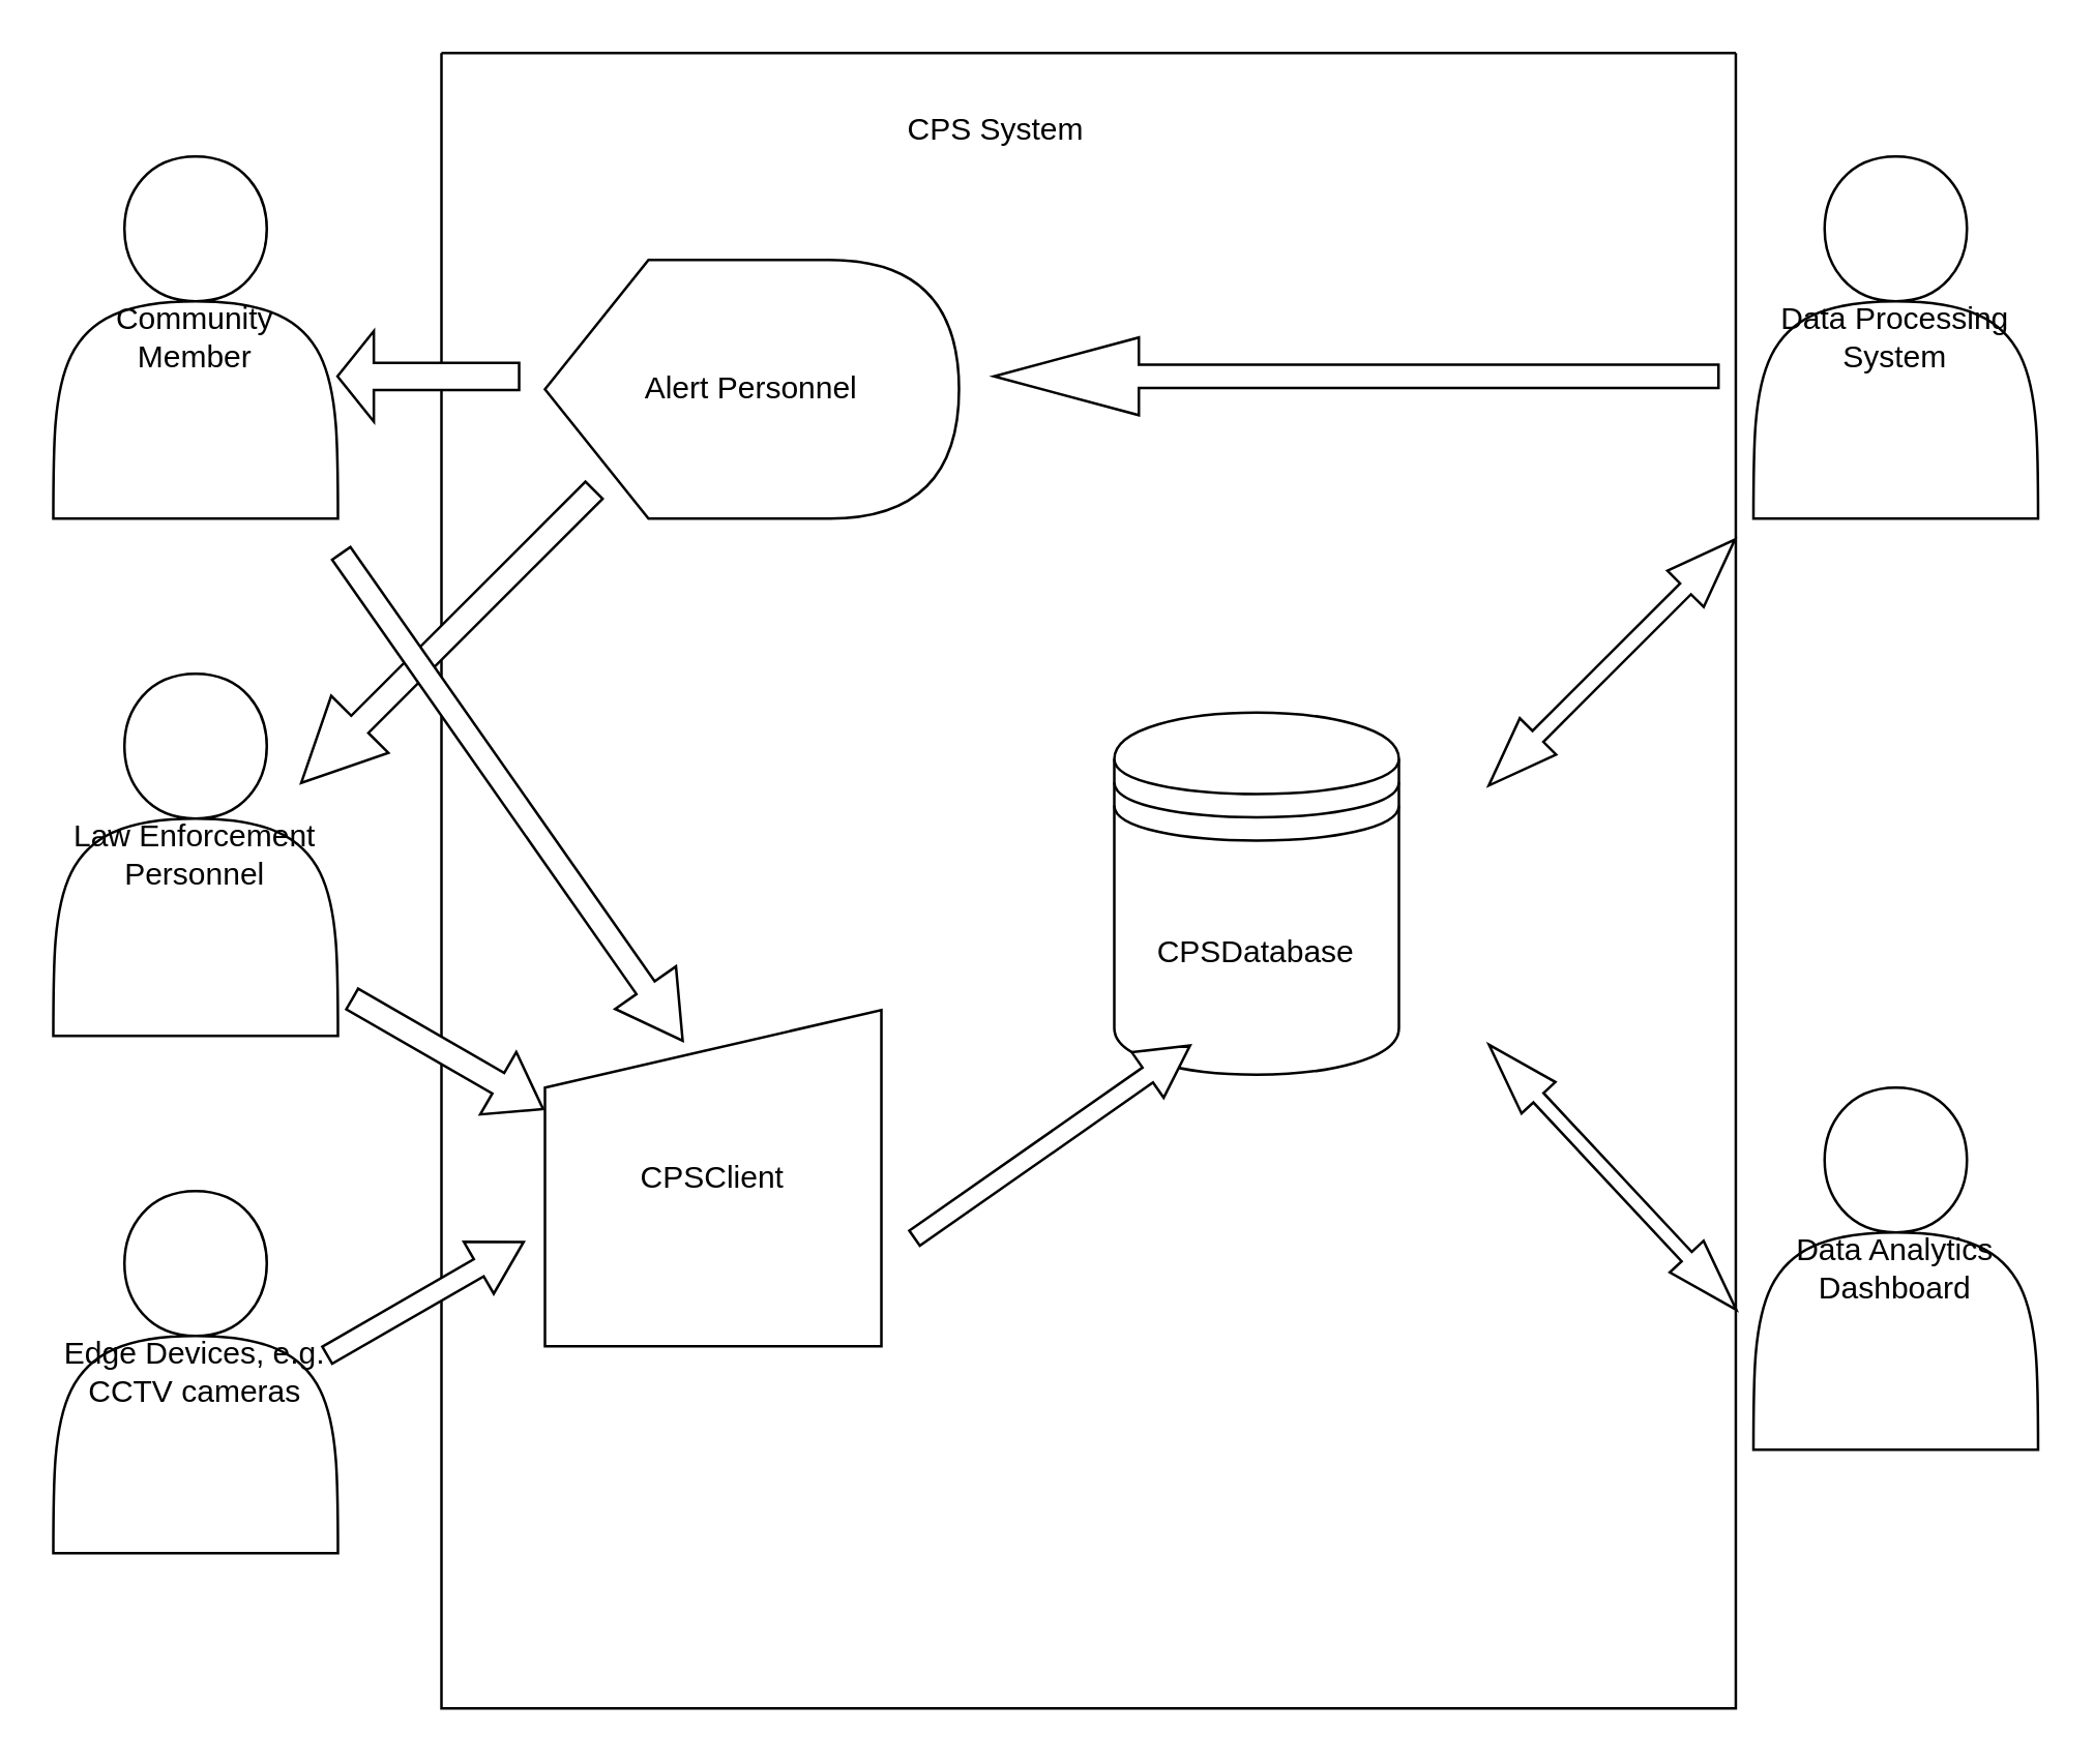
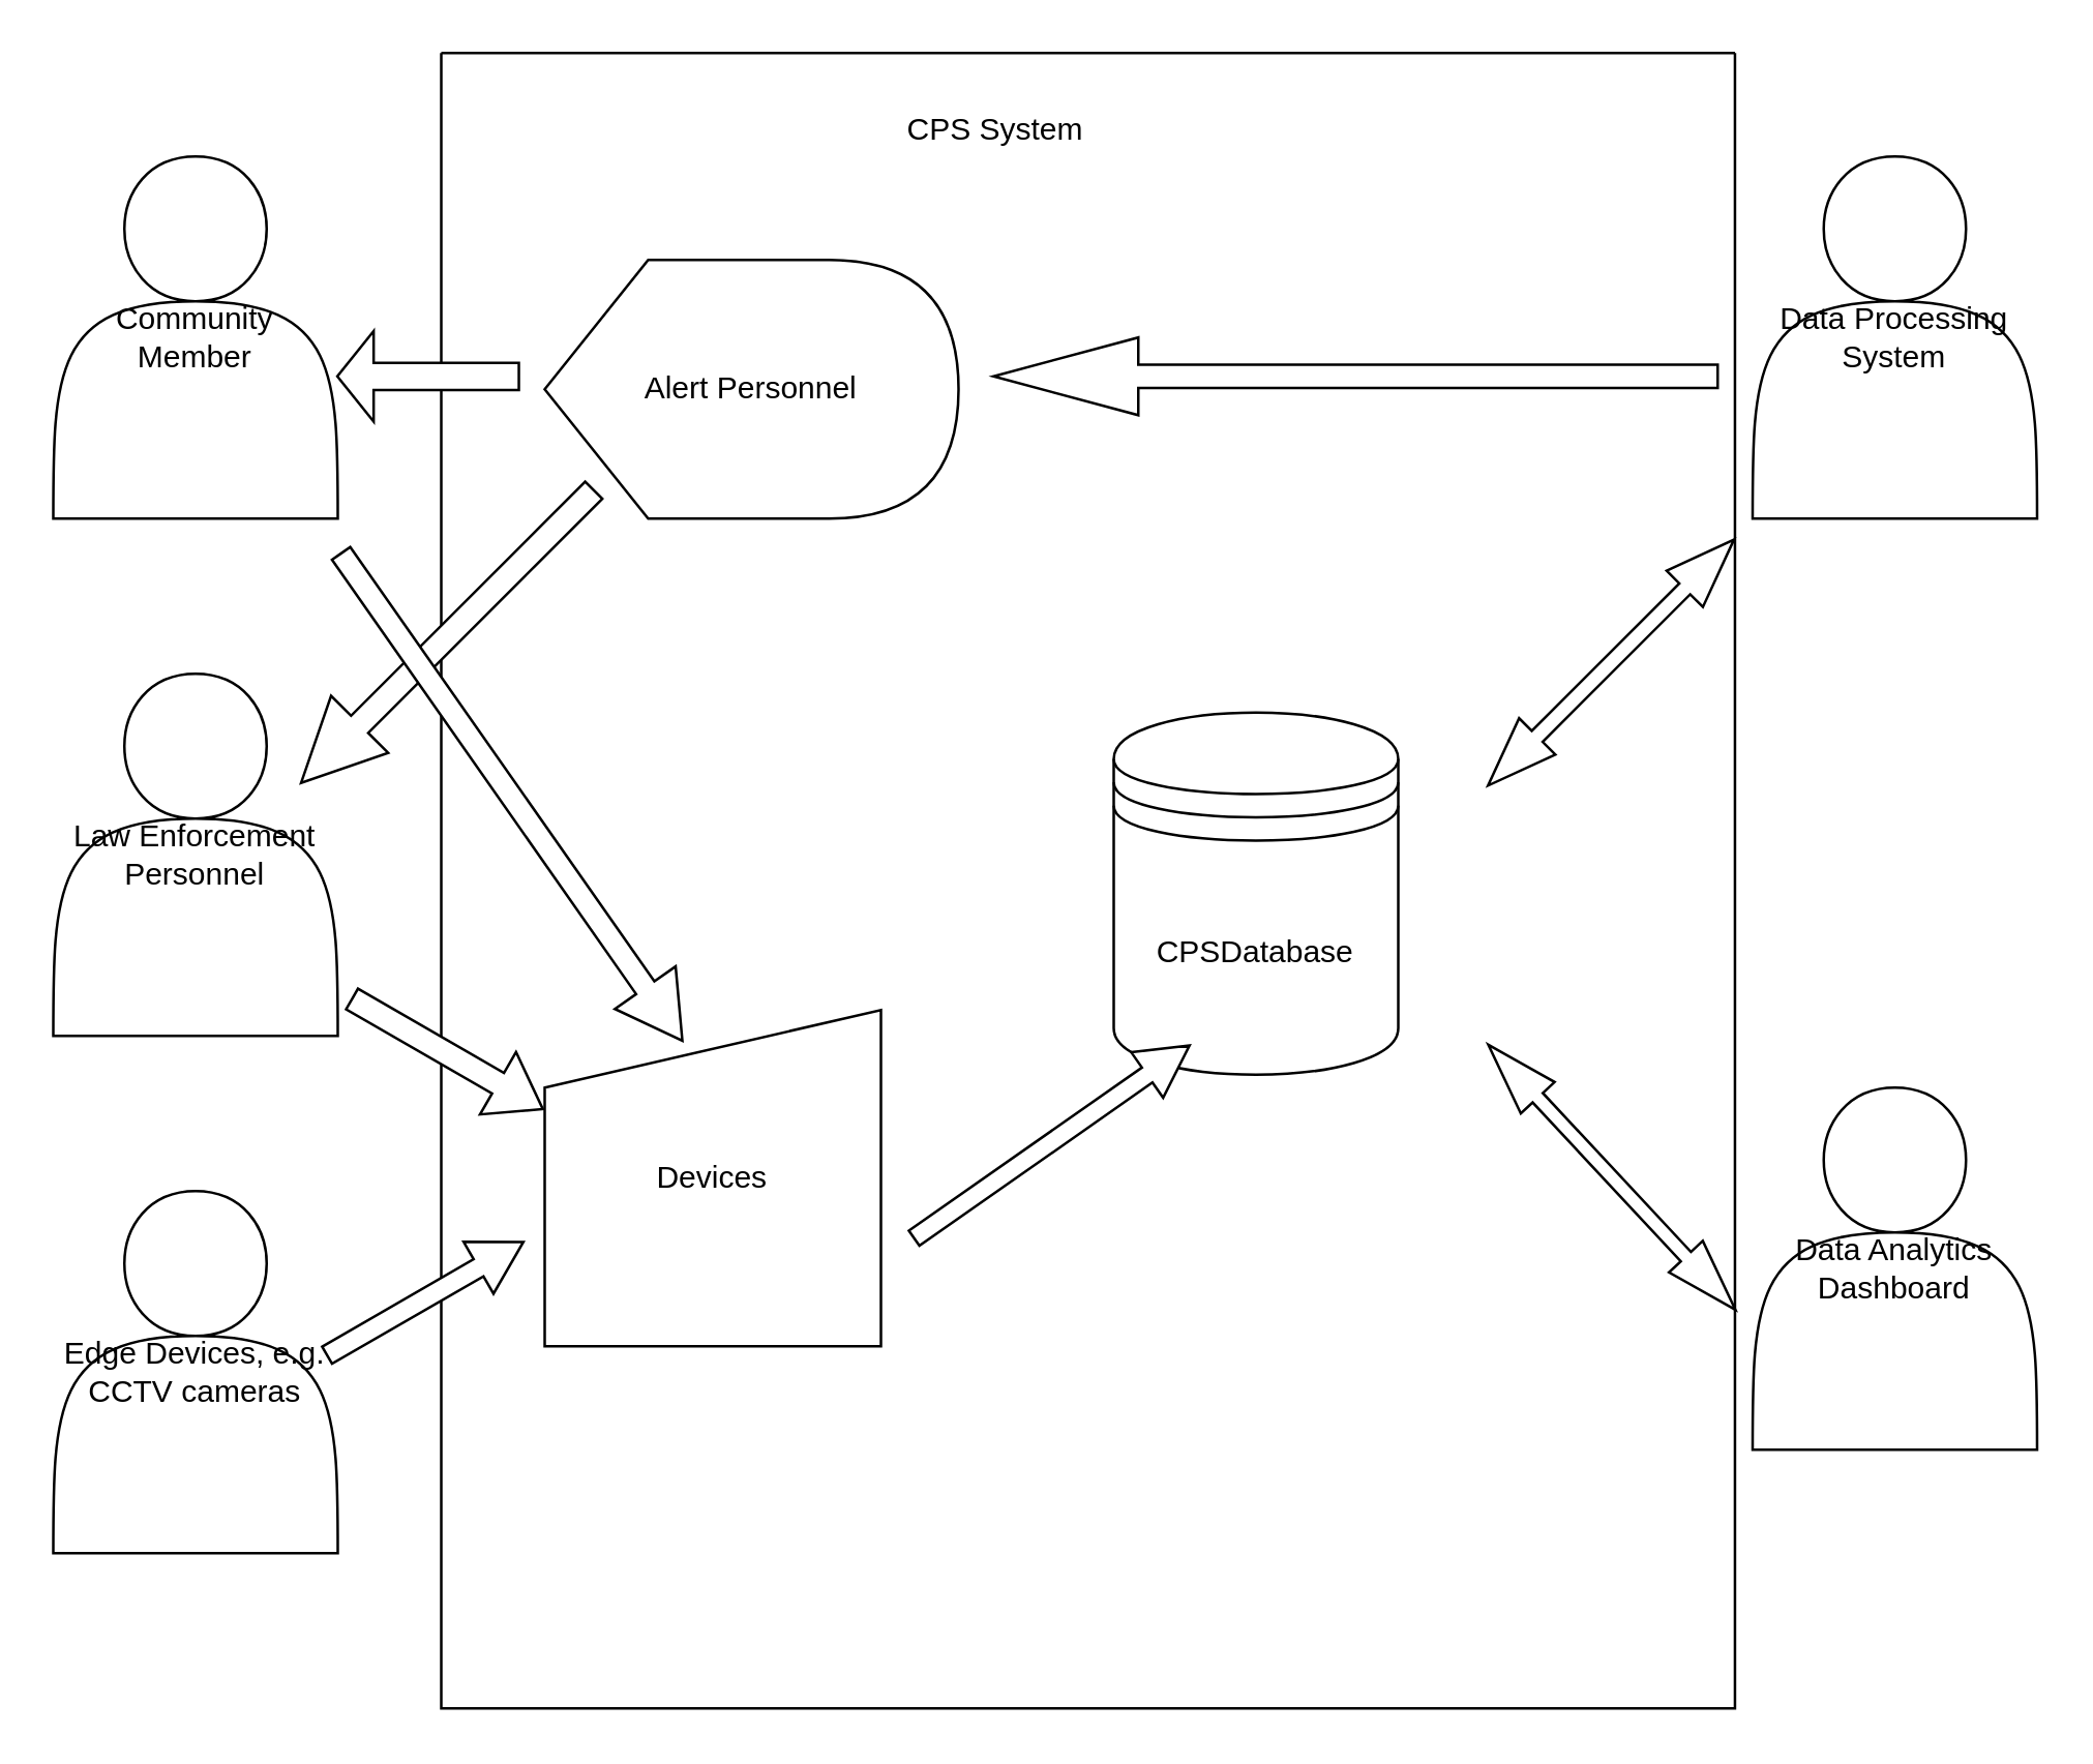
- <mxCell id="4" value="CPSClient" style="shape=manualInput;whiteSpace=wrap;html=1;" vertex="1" parent="2"><mxGeometry x="40" y="370" width="130" height="130" as="geometry" /></mxCell>
+ <mxCell id="4" value="Devices" style="shape=manualInput;whiteSpace=wrap;html=1;" vertex="1" parent="2"><mxGeometry x="40" y="370" width="130" height="130" as="geometry" /></mxCell>
